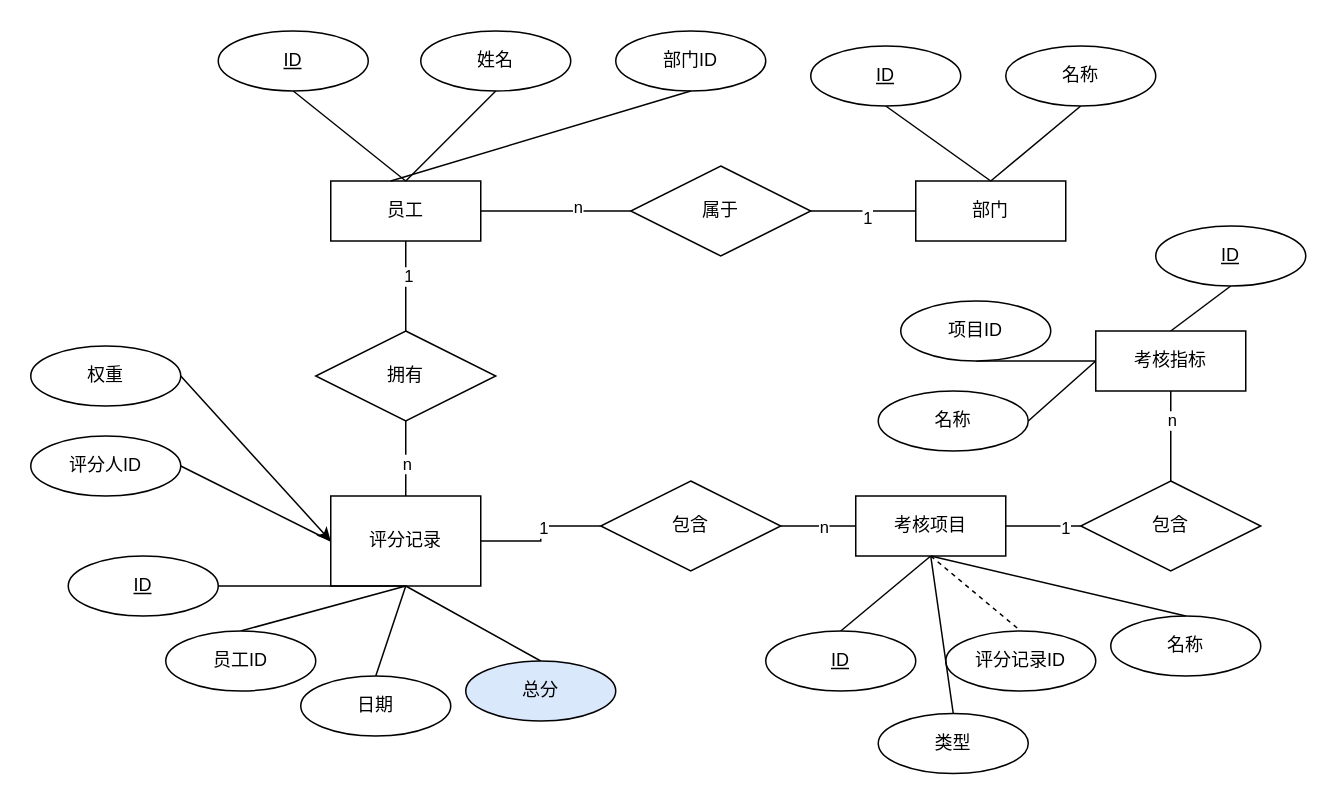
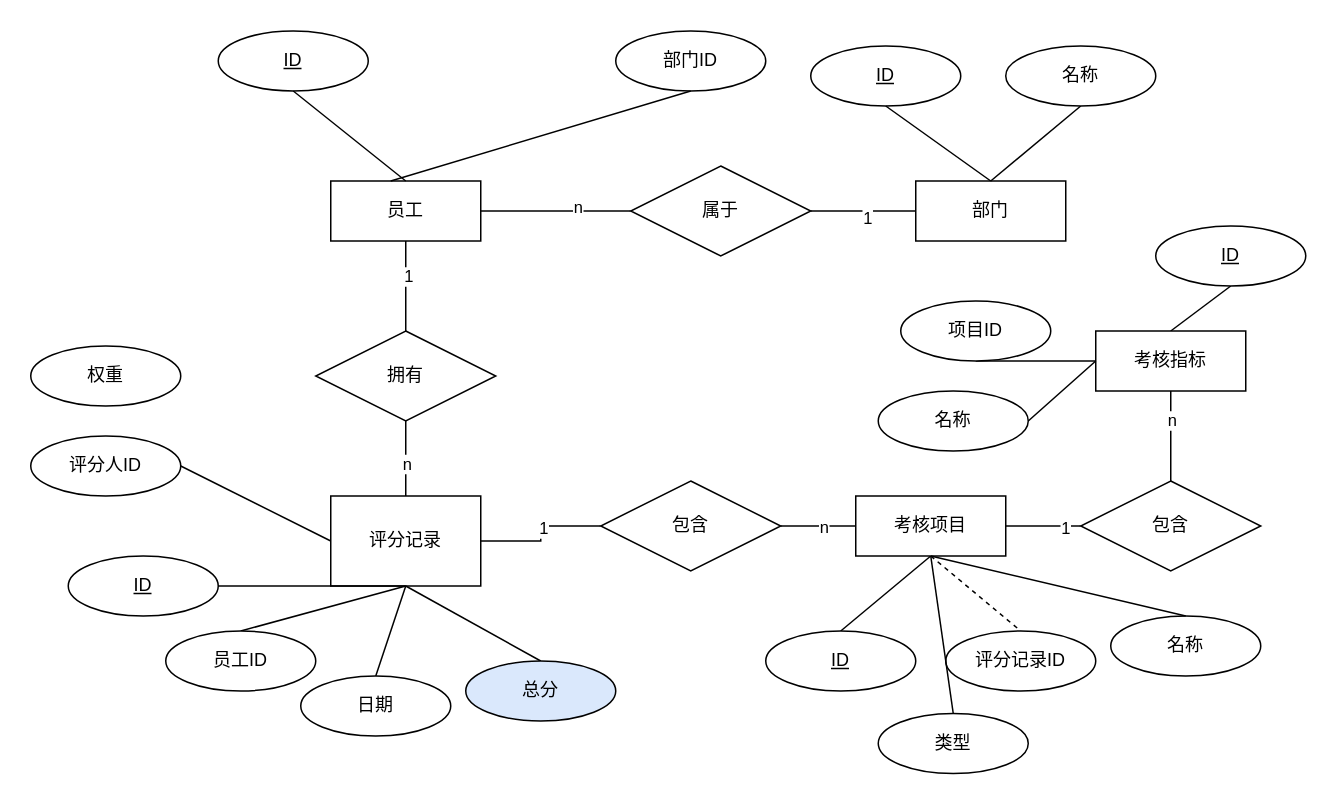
- <mxCell id="2" value="姓名" style="ellipse;whiteSpace=wrap;html=1;align=center;" vertex="1" parent="1"><mxGeometry x="280" y="20" width="100" height="40" as="geometry" /></mxCell>
- <mxCell id="21" value="" style="endArrow=none;html=1;rounded=0;entryX=0.5;entryY=1;entryDx=0;entryDy=0;exitX=0.5;exitY=0;exitDx=0;exitDy=0;" edge="1" parent="1" source="8" target="2"><mxGeometry relative="1" as="geometry"><mxPoint x="400" y="200" as="sourcePoint" /><mxPoint x="560" y="200" as="targetPoint" /></mxGeometry></mxCell>
- <mxCell id="61" style="rounded=0;orthogonalLoop=1;jettySize=auto;html=1;exitX=1;exitY=0.5;exitDx=0;exitDy=0;entryX=0;entryY=0.5;entryDx=0;entryDy=0;" edge="1" parent="1" source="62" target="15"><mxGeometry relative="1" as="geometry" /></mxCell>
